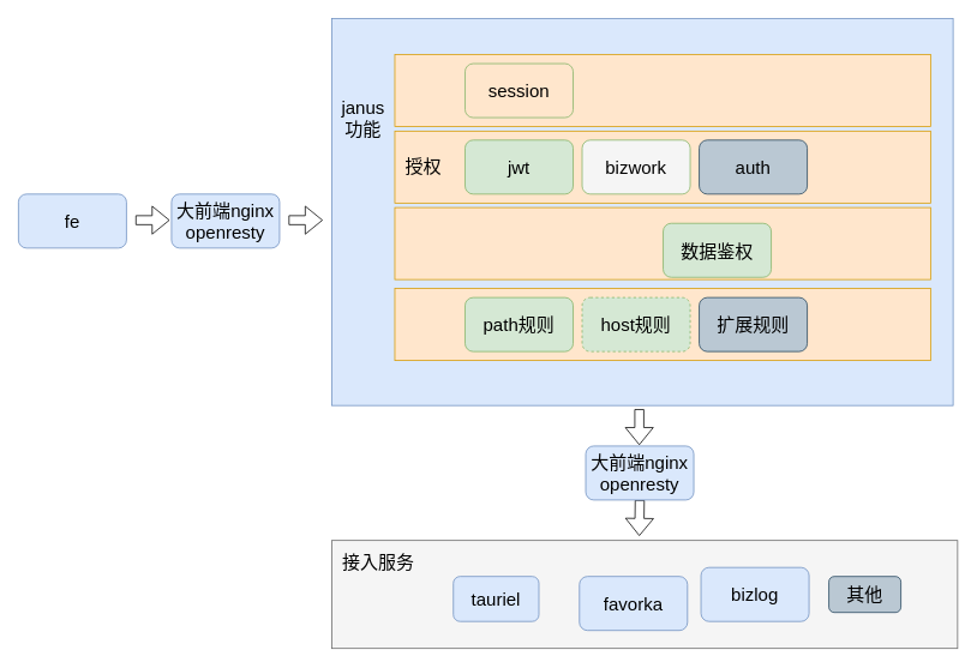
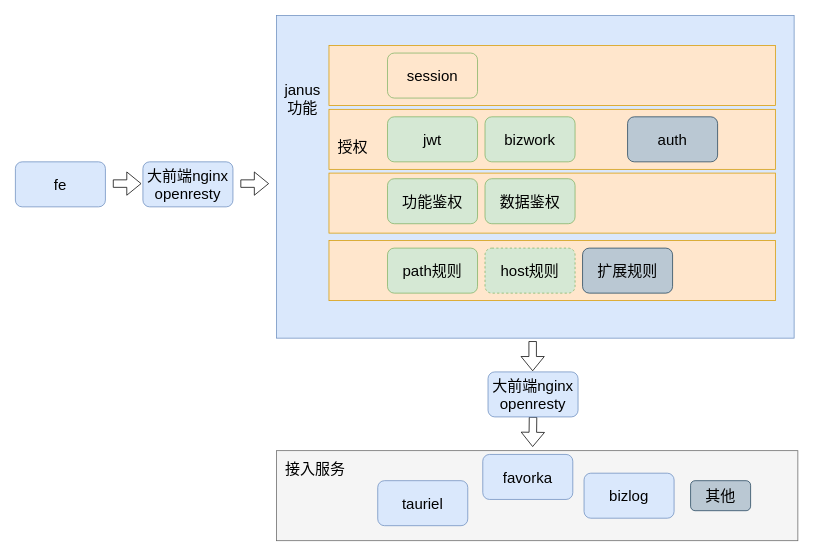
- <mxCell id="21" value="&lt;font style=&quot;font-size: 20px&quot;&gt;授权&lt;/font&gt;" style="text;html=1;resizable=0;points=[];autosize=1;align=left;verticalAlign=top;spacingTop=-4;" vertex="1" parent="1"><mxGeometry x="448" y="170" width="60" height="20" as="geometry" /></mxCell>
+ <mxCell id="21" value="&lt;font style=&quot;font-size: 20px&quot;&gt;授权&lt;/font&gt;" style="text;html=1;resizable=0;points=[];autosize=1;align=left;verticalAlign=top;spacingTop=-4;" vertex="1" parent="1"><mxGeometry x="448" y="180" width="60" height="20" as="geometry" /></mxCell>
- <mxCell id="13" value="&lt;font style=&quot;font-size: 20px&quot;&gt;bizwork&lt;/font&gt;" style="rounded=1;whiteSpace=wrap;html=1;fillColor=#f5f5f5;strokeColor=#82b366;" vertex="1" parent="1"><mxGeometry x="646" y="155" width="120" height="60" as="geometry" /></mxCell>
+ <mxCell id="13" value="&lt;font style=&quot;font-size: 20px&quot;&gt;bizwork&lt;/font&gt;" style="rounded=1;whiteSpace=wrap;html=1;fillColor=#d5e8d4;strokeColor=#82b366;" vertex="1" parent="1"><mxGeometry x="646" y="155" width="120" height="60" as="geometry" /></mxCell>
- <mxCell id="20" value="&lt;font style=&quot;font-size: 20px&quot;&gt;auth&lt;/font&gt;" style="rounded=1;whiteSpace=wrap;html=1;fillColor=#bac8d3;strokeColor=#23445d;" vertex="1" parent="1"><mxGeometry x="776" y="155" width="120" height="60" as="geometry" /></mxCell>
+ <mxCell id="20" value="&lt;font style=&quot;font-size: 20px&quot;&gt;auth&lt;/font&gt;" style="rounded=1;whiteSpace=wrap;html=1;fillColor=#bac8d3;strokeColor=#23445d;" vertex="1" parent="1"><mxGeometry x="836" y="155" width="120" height="60" as="geometry" /></mxCell>
+ <mxCell id="14" value="&lt;span style=&quot;font-size: 20px&quot;&gt;功能鉴权&lt;/span&gt;" style="rounded=1;whiteSpace=wrap;html=1;fillColor=#d5e8d4;strokeColor=#82b366;" vertex="1" parent="1"><mxGeometry x="516" y="237.5" width="120" height="60" as="geometry" /></mxCell>
- <mxCell id="16" value="&lt;span style=&quot;font-size: 20px&quot;&gt;数据鉴权&lt;/span&gt;" style="rounded=1;whiteSpace=wrap;html=1;fillColor=#d5e8d4;strokeColor=#82b366;" vertex="1" parent="1"><mxGeometry x="736" y="247.5" width="120" height="60" as="geometry" /></mxCell>
+ <mxCell id="16" value="&lt;span style=&quot;font-size: 20px&quot;&gt;数据鉴权&lt;/span&gt;" style="rounded=1;whiteSpace=wrap;html=1;fillColor=#d5e8d4;strokeColor=#82b366;" vertex="1" parent="1"><mxGeometry x="646" y="237.5" width="120" height="60" as="geometry" /></mxCell>
- <mxCell id="4" value="&lt;font style=&quot;font-size: 20px&quot;&gt;tauriel&lt;/font&gt;" style="rounded=1;whiteSpace=wrap;html=1;fillColor=#dae8fc;strokeColor=#6c8ebf;" vertex="1" parent="1"><mxGeometry x="503" y="640" width="95" height="50" as="geometry" /></mxCell>
+ <mxCell id="4" value="&lt;font style=&quot;font-size: 20px&quot;&gt;tauriel&lt;/font&gt;" style="rounded=1;whiteSpace=wrap;html=1;fillColor=#dae8fc;strokeColor=#6c8ebf;" vertex="1" parent="1"><mxGeometry x="503" y="640" width="120" height="60" as="geometry" /></mxCell>
- <mxCell id="5" value="&lt;font style=&quot;font-size: 20px&quot;&gt;favorka&lt;/font&gt;" style="rounded=1;whiteSpace=wrap;html=1;fillColor=#dae8fc;strokeColor=#6c8ebf;" vertex="1" parent="1"><mxGeometry x="643" y="640" width="120" height="60" as="geometry" /></mxCell>
+ <mxCell id="5" value="&lt;font style=&quot;font-size: 20px&quot;&gt;favorka&lt;/font&gt;" style="rounded=1;whiteSpace=wrap;html=1;fillColor=#dae8fc;strokeColor=#6c8ebf;" vertex="1" parent="1"><mxGeometry x="643" y="605" width="120" height="60" as="geometry" /></mxCell>
